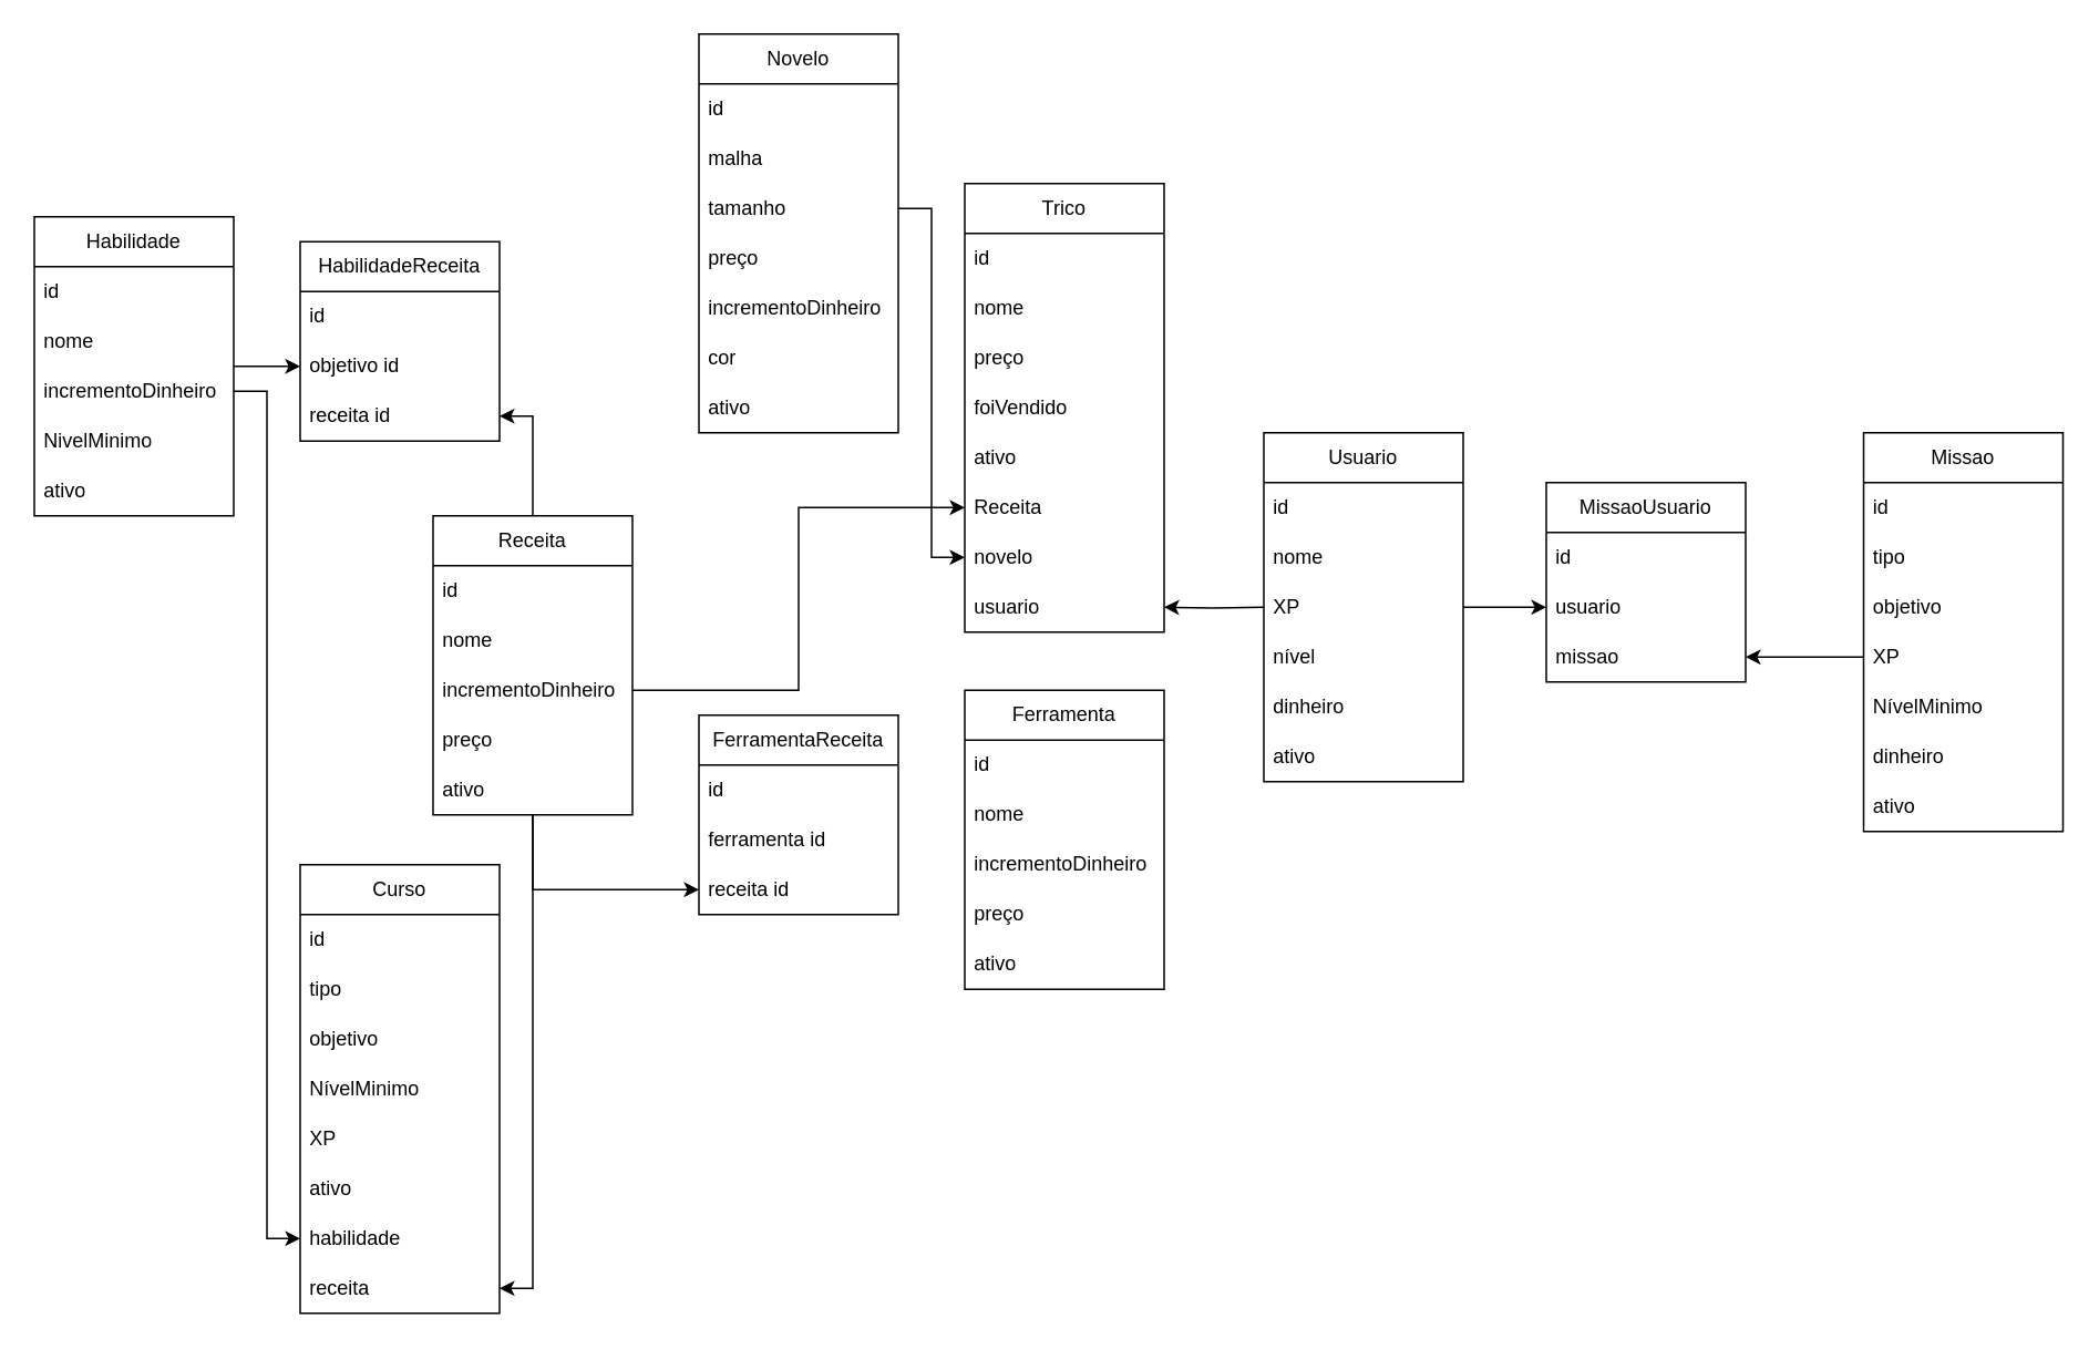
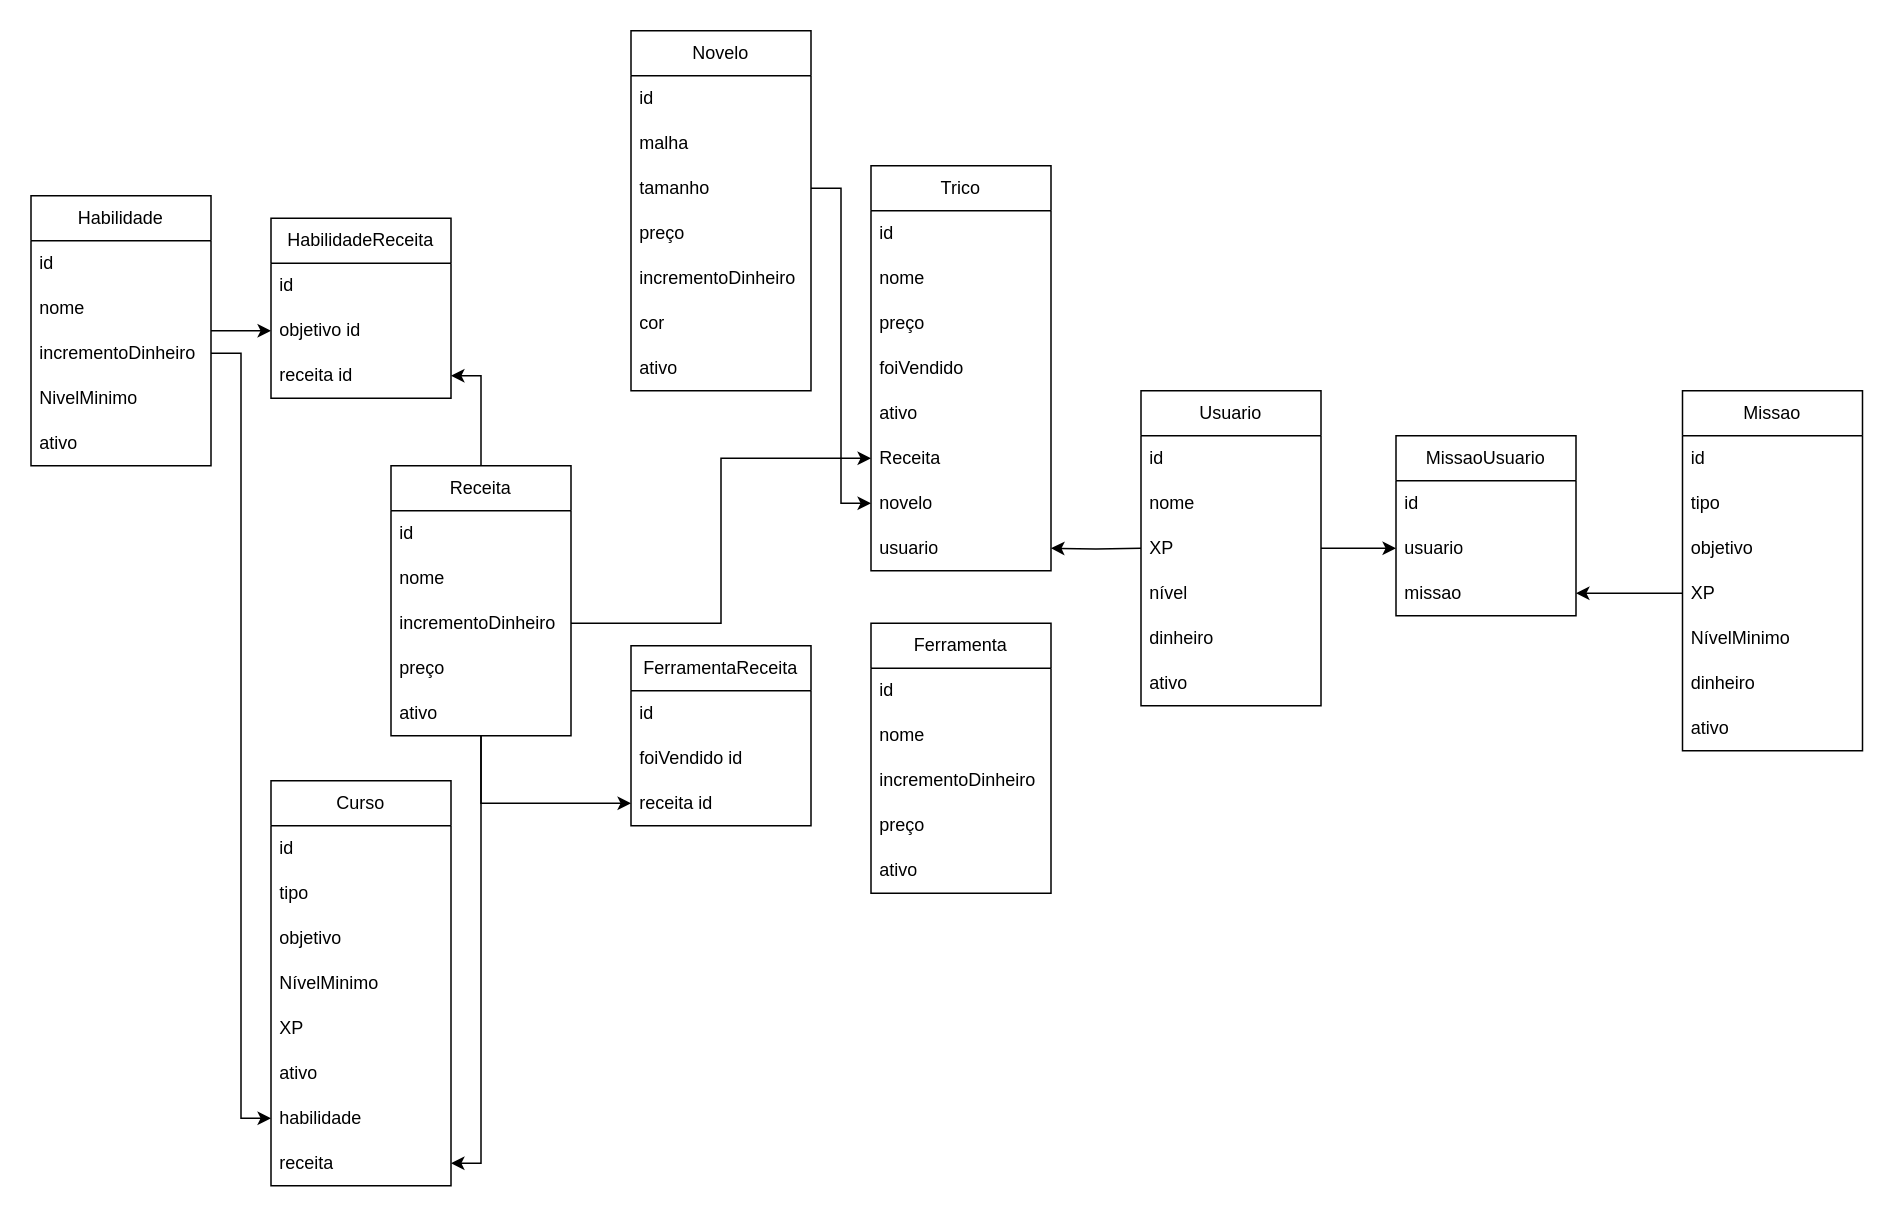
- <mxCell id="80" value="ferramenta id" style="text;strokeColor=none;fillColor=none;align=left;verticalAlign=middle;spacingLeft=4;spacingRight=4;overflow=hidden;points=[[0,0.5],[1,0.5]];portConstraint=eastwest;rotatable=0;whiteSpace=wrap;html=1;" parent="78" vertex="1"><mxGeometry y="60" width="120" height="30" as="geometry" /></mxCell>
+ <mxCell id="80" value="foiVendido id" style="text;strokeColor=none;fillColor=none;align=left;verticalAlign=middle;spacingLeft=4;spacingRight=4;overflow=hidden;points=[[0,0.5],[1,0.5]];portConstraint=eastwest;rotatable=0;whiteSpace=wrap;html=1;" parent="78" vertex="1"><mxGeometry y="60" width="120" height="30" as="geometry" /></mxCell>
